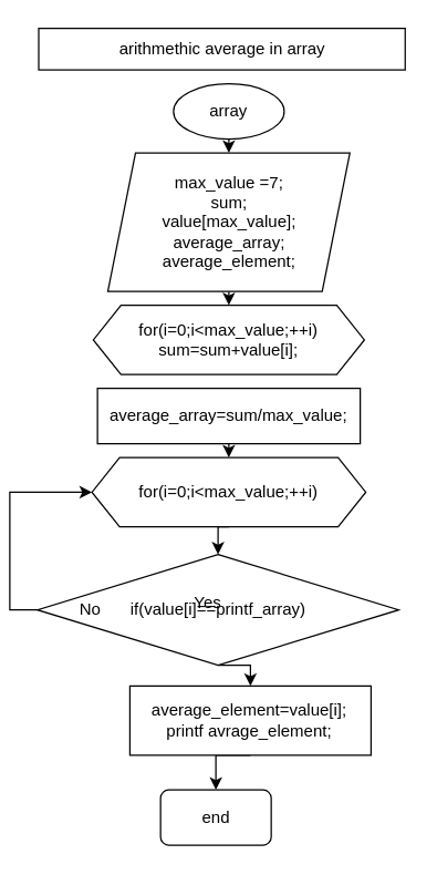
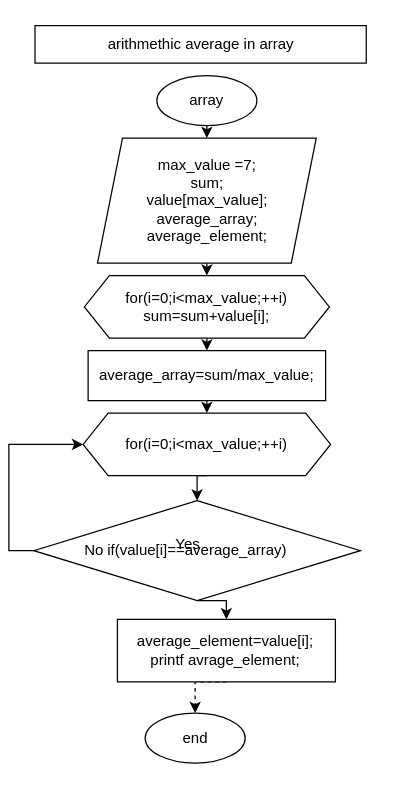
+ <mxCell id="8" style="edgeStyle=orthogonalEdgeStyle;rounded=0;orthogonalLoop=1;jettySize=auto;html=1;exitX=0.5;exitY=1;exitDx=0;exitDy=0;entryX=0.5;entryY=0;entryDx=0;entryDy=0;" edge="1" parent="1" source="9" target="11"><mxGeometry relative="1" as="geometry" /></mxCell>
- <mxCell id="20" value="No" style="text;html=1;strokeColor=none;fillColor=none;align=center;verticalAlign=middle;whiteSpace=wrap;rounded=0;" vertex="1" parent="1"><mxGeometry x="29" y="425" width="60" height="30" as="geometry" /></mxCell>
+ <mxCell id="20" value="No" style="text;html=1;strokeColor=none;fillColor=none;align=center;verticalAlign=middle;whiteSpace=wrap;rounded=0;" vertex="1" parent="1"><mxGeometry x="39" y="425" width="60" height="30" as="geometry" /></mxCell>
- <mxCell id="16" value="if(value[i]==printf_array)" style="rhombus;whiteSpace=wrap;html=1;" vertex="1" parent="1"><mxGeometry x="20.56" y="400" width="261.25" height="80" as="geometry" /></mxCell>
+ <mxCell id="16" value="if(value[i]==average_array)" style="rhombus;whiteSpace=wrap;html=1;" vertex="1" parent="1"><mxGeometry x="20.56" y="400" width="261.25" height="80" as="geometry" /></mxCell>
- <mxCell id="17" style="edgeStyle=orthogonalEdgeStyle;rounded=0;orthogonalLoop=1;jettySize=auto;html=1;exitX=0.5;exitY=1;exitDx=0;exitDy=0;entryX=0.5;entryY=0;entryDx=0;entryDy=0;" edge="1" parent="1" source="18" target="4"><mxGeometry relative="1" as="geometry" /></mxCell>
+ <mxCell id="17" style="edgeStyle=orthogonalEdgeStyle;rounded=0;orthogonalLoop=1;jettySize=auto;html=1;exitX=0.5;exitY=1;exitDx=0;exitDy=0;entryX=0.5;entryY=0;entryDx=0;entryDy=0;dashed=1;" edge="1" parent="1" source="18" target="4"><mxGeometry relative="1" as="geometry" /></mxCell>
- <mxCell id="4" value="end" style="whiteSpace=wrap;html=1;rounded=1;" vertex="1" parent="1"><mxGeometry x="109.63" y="570" width="80" height="40" as="geometry" /></mxCell>
+ <mxCell id="4" value="end" style="ellipse;whiteSpace=wrap;html=1;" vertex="1" parent="1"><mxGeometry x="109.63" y="570" width="80" height="40" as="geometry" /></mxCell>
